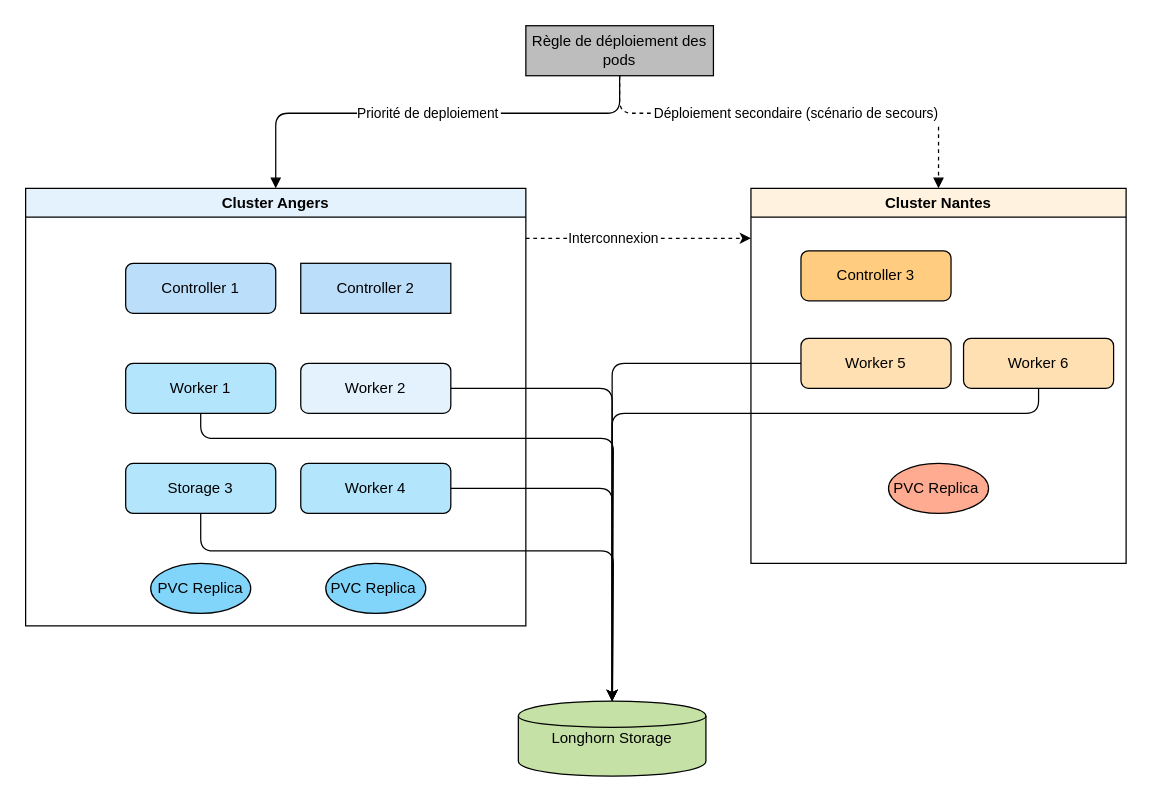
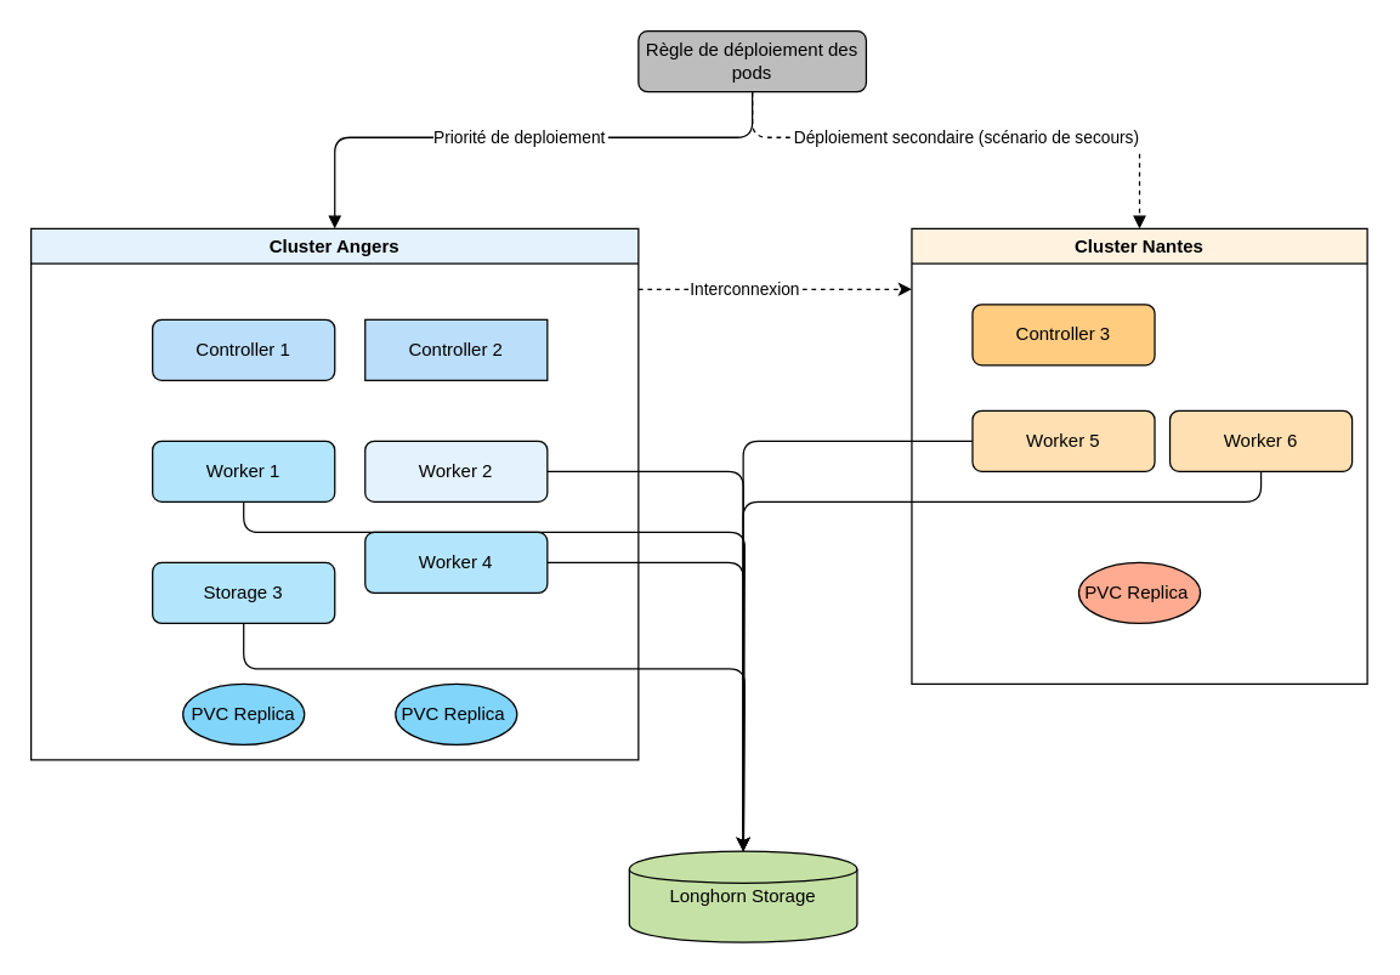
- <mxCell id="25" value="Règle de déploiement des pods" style="whiteSpace=wrap;html=1;fillColor=#BDBDBD;rounded=0;" vertex="1" parent="1"><mxGeometry x="420" y="20" width="150" height="40" as="geometry" /></mxCell>
+ <mxCell id="25" value="Règle de déploiement des pods" style="rounded=1;whiteSpace=wrap;html=1;fillColor=#BDBDBD;" vertex="1" parent="1"><mxGeometry x="420" y="20" width="150" height="40" as="geometry" /></mxCell>
- <mxCell id="8" value="Worker 4" style="rounded=1;whiteSpace=wrap;html=1;fillColor=#B3E5FC" vertex="1" parent="2"><mxGeometry x="220" y="220" width="120" height="40" as="geometry" /></mxCell>
+ <mxCell id="8" value="Worker 4" style="rounded=1;whiteSpace=wrap;html=1;fillColor=#B3E5FC" vertex="1" parent="2"><mxGeometry x="220" y="200" width="120" height="40" as="geometry" /></mxCell>
